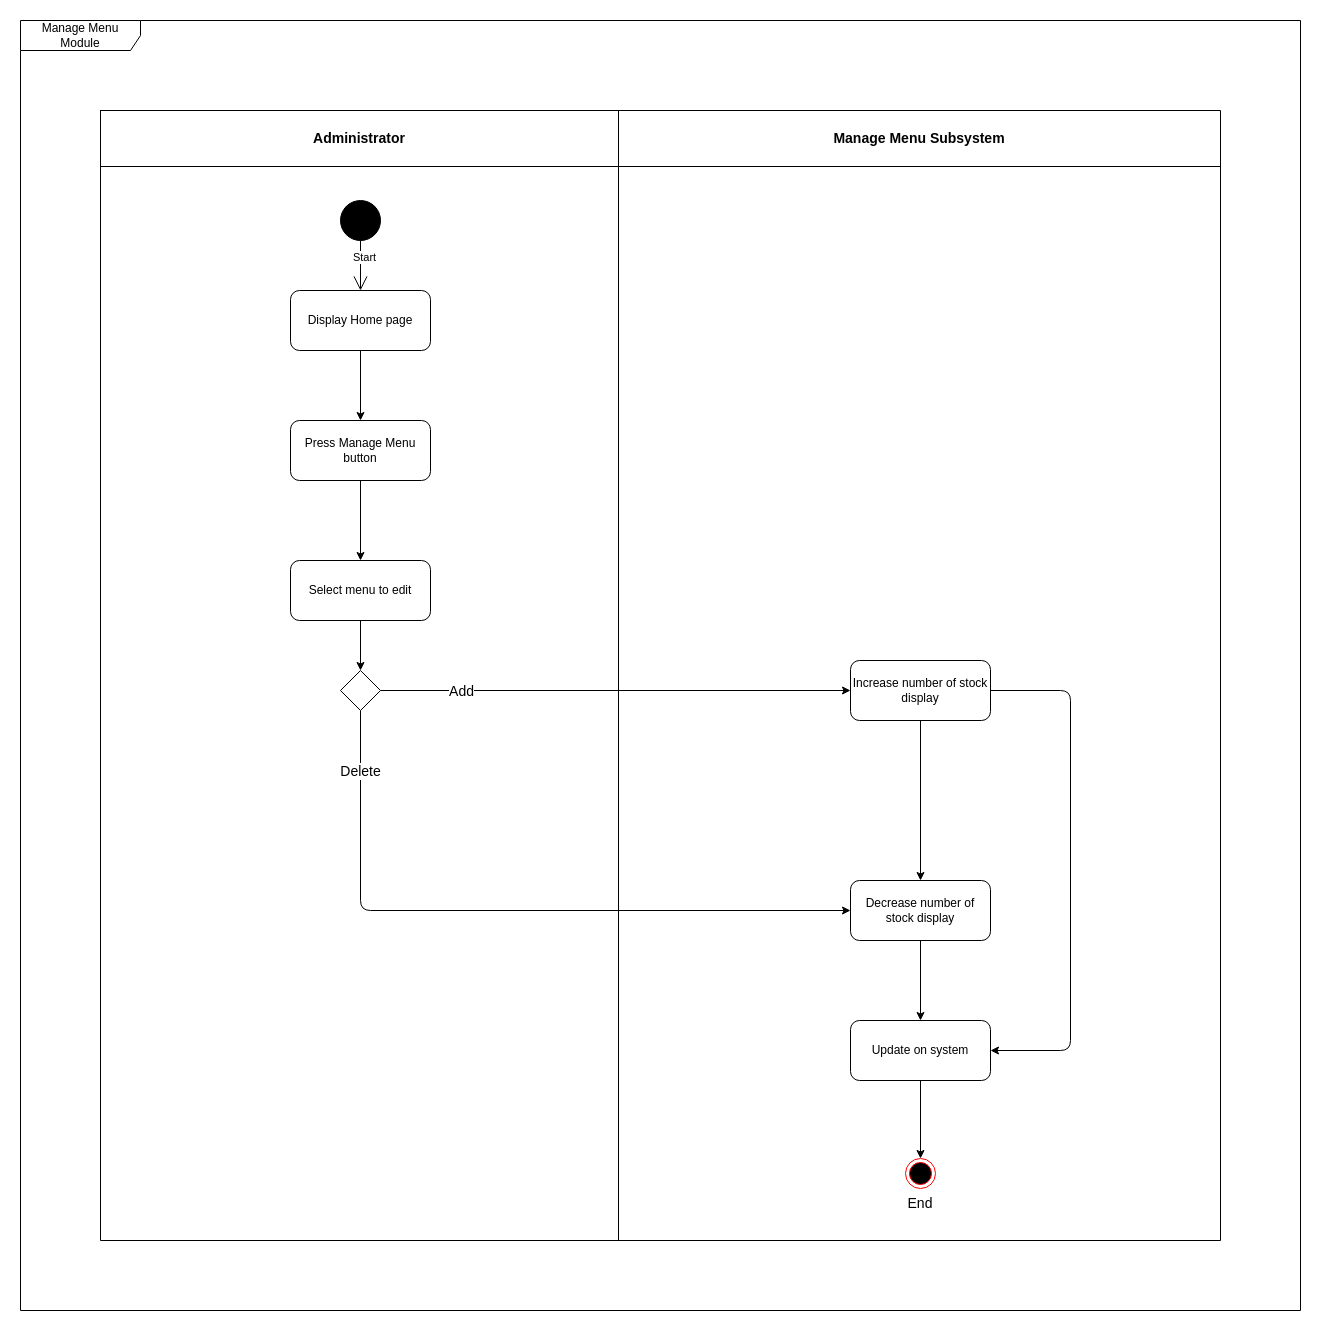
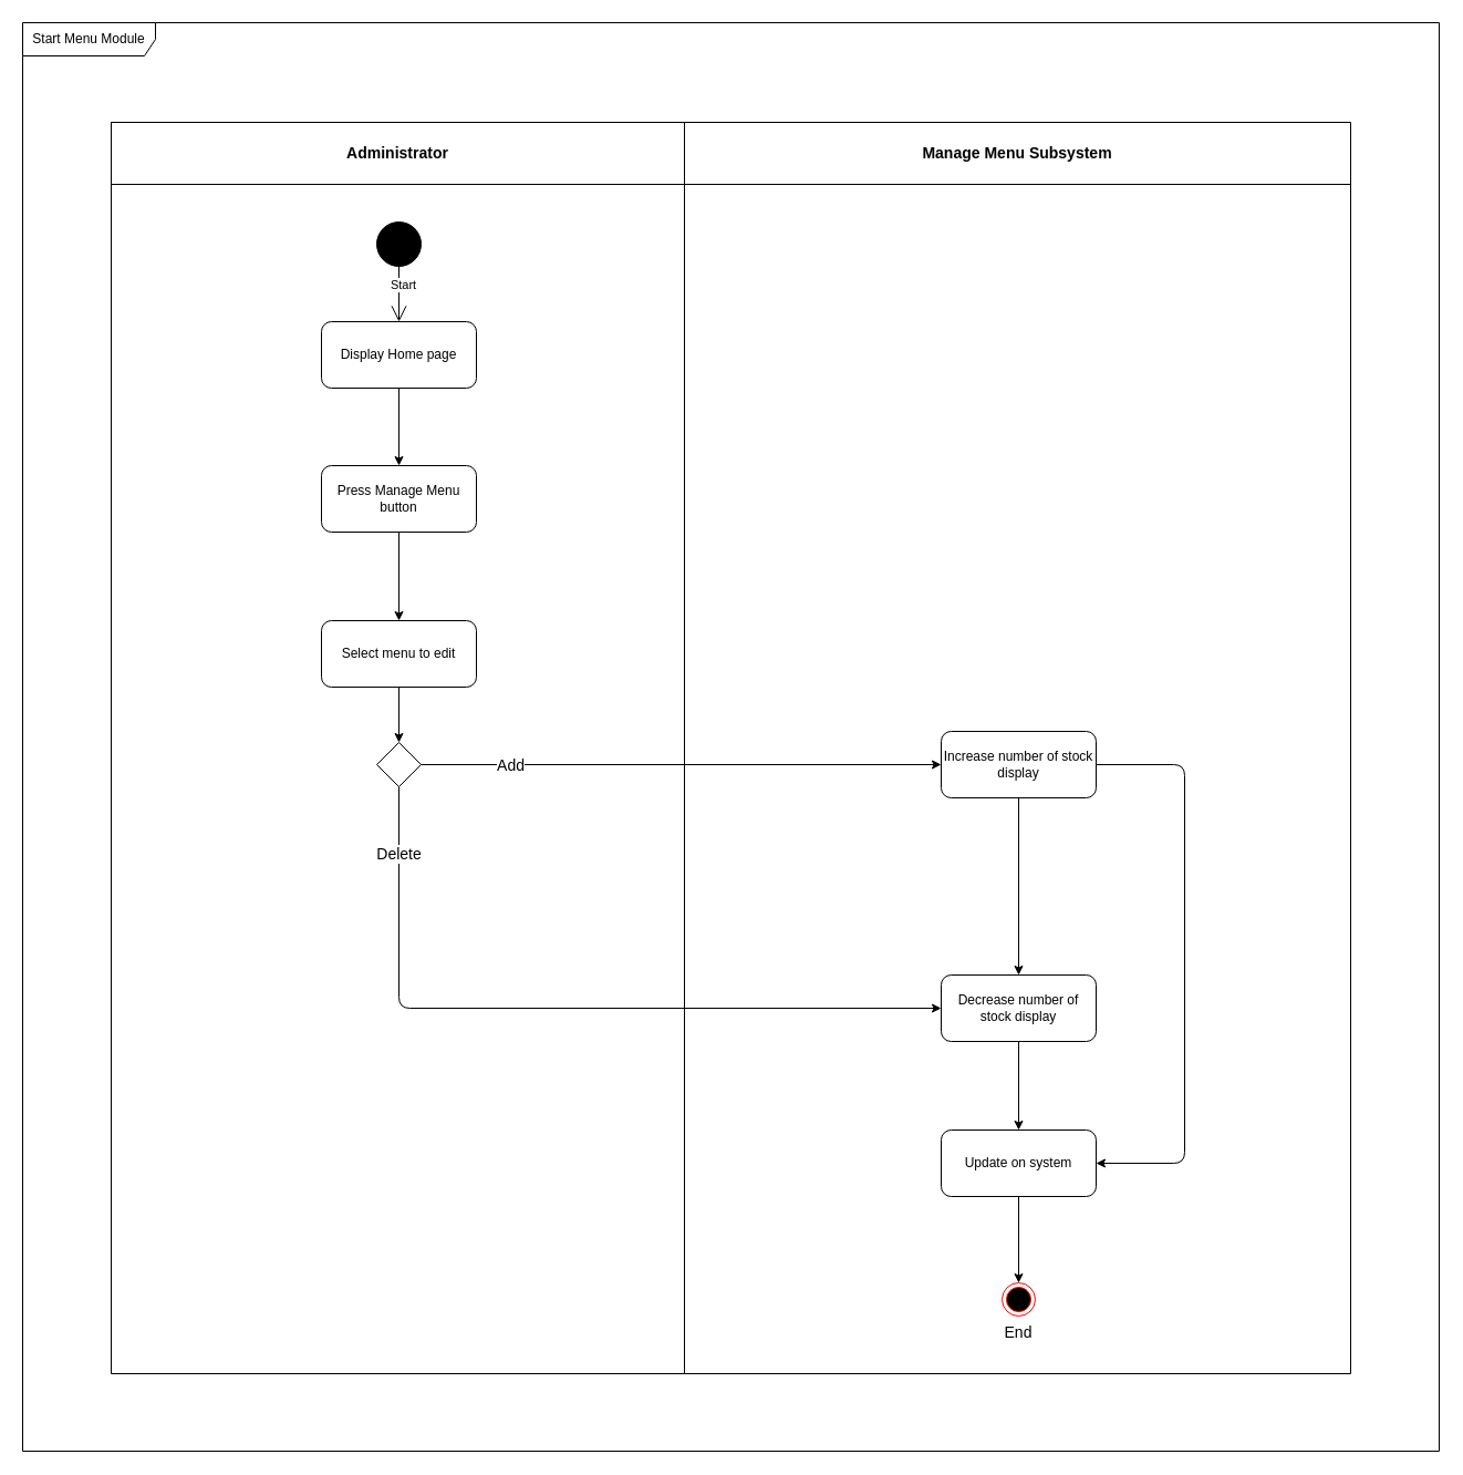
- <mxCell id="32" value="Manage Menu Module" style="shape=umlFrame;whiteSpace=wrap;html=1;width=120;height=30;" vertex="1" parent="1"><mxGeometry x="20" y="20" width="1280" height="1290" as="geometry" /></mxCell>
+ <mxCell id="32" value="Start Menu Module" style="shape=umlFrame;whiteSpace=wrap;html=1;width=120;height=30;" vertex="1" parent="1"><mxGeometry x="20" y="20" width="1280" height="1290" as="geometry" /></mxCell>
